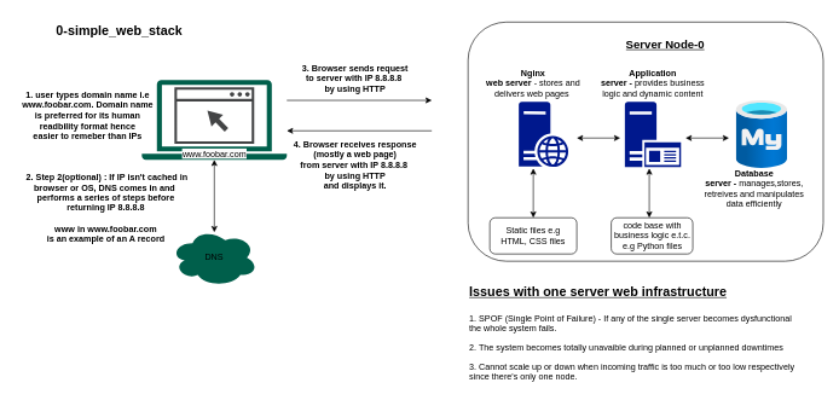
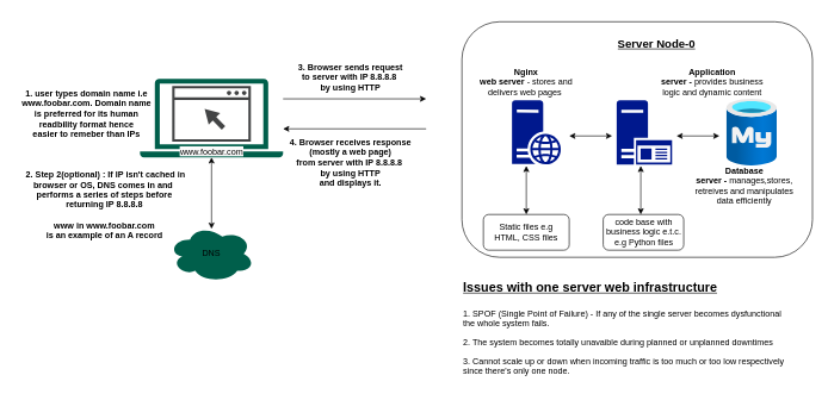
- <mxCell id="8" value="&lt;h1 style=&quot;margin-top: 0px;&quot;&gt;&lt;font style=&quot;font-size: 18px;&quot;&gt;0-simple_web_stack&lt;/font&gt;&lt;/h1&gt;" style="text;html=1;whiteSpace=wrap;overflow=hidden;rounded=0;" vertex="1" parent="1"><mxGeometry y="20" width="180" height="40" as="geometry" x="75" /></mxCell>
- <mxCell id="18" value="&lt;b&gt;Application&lt;/b&gt;&lt;div&gt;&lt;b&gt;server - &lt;/b&gt;provides business logic and dynamic content&lt;/div&gt;" style="text;html=1;align=center;verticalAlign=middle;whiteSpace=wrap;rounded=0;" vertex="1" parent="1"><mxGeometry x="820" y="100" width="160" height="30" as="geometry" /></mxCell>
+ <mxCell id="18" value="&lt;b&gt;Application&lt;/b&gt;&lt;div&gt;&lt;b&gt;server - &lt;/b&gt;provides business logic and dynamic content&lt;/div&gt;" style="text;html=1;align=center;verticalAlign=middle;whiteSpace=wrap;rounded=0;" vertex="1" parent="1"><mxGeometry x="915" y="100" width="160" height="30" as="geometry" /></mxCell>
